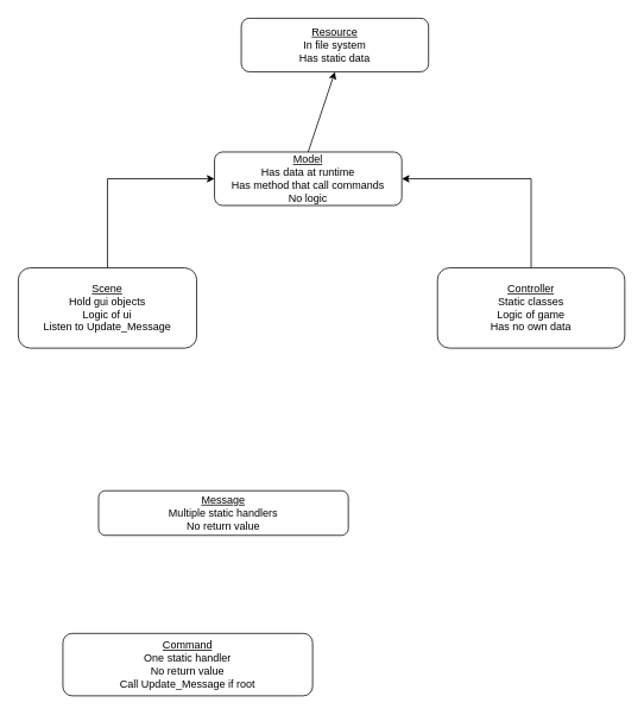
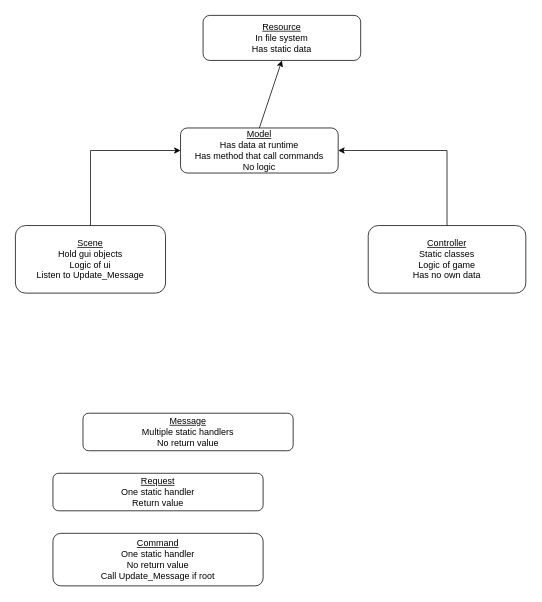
+ <mxCell id="10" value="&lt;u&gt;Request&lt;/u&gt;&lt;div&gt;One static handler&lt;br&gt;&lt;/div&gt;&lt;div&gt;Return value&lt;/div&gt;" style="rounded=1;whiteSpace=wrap;html=1;" vertex="1" parent="1"><mxGeometry x="70" y="630" width="280" height="50" as="geometry" /></mxCell>
